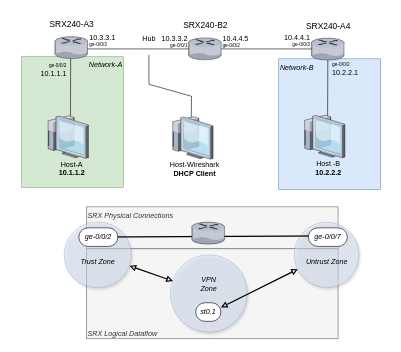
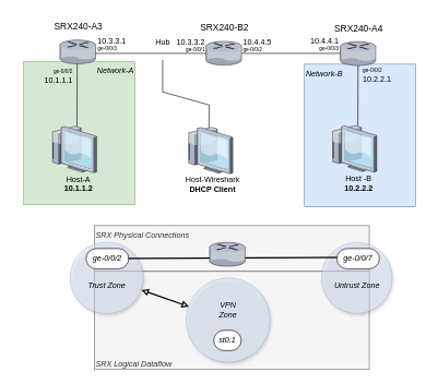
- <mxCell id="34" style="edgeStyle=none;rounded=0;html=1;jettySize=auto;orthogonalLoop=1;endArrow=block;endFill=0;exitX=1;exitY=0.25;exitDx=0;exitDy=0;strokeWidth=2;startArrow=block;startFill=0;sourcePerimeterSpacing=-4;targetPerimeterSpacing=-6;" parent="1" source="37" target="33" edge="1"><mxGeometry relative="1" as="geometry"><mxPoint x="412.5" y="489.5" as="sourcePoint" /><mxPoint x="463.5" y="489.5" as="targetPoint" /></mxGeometry></mxCell>
